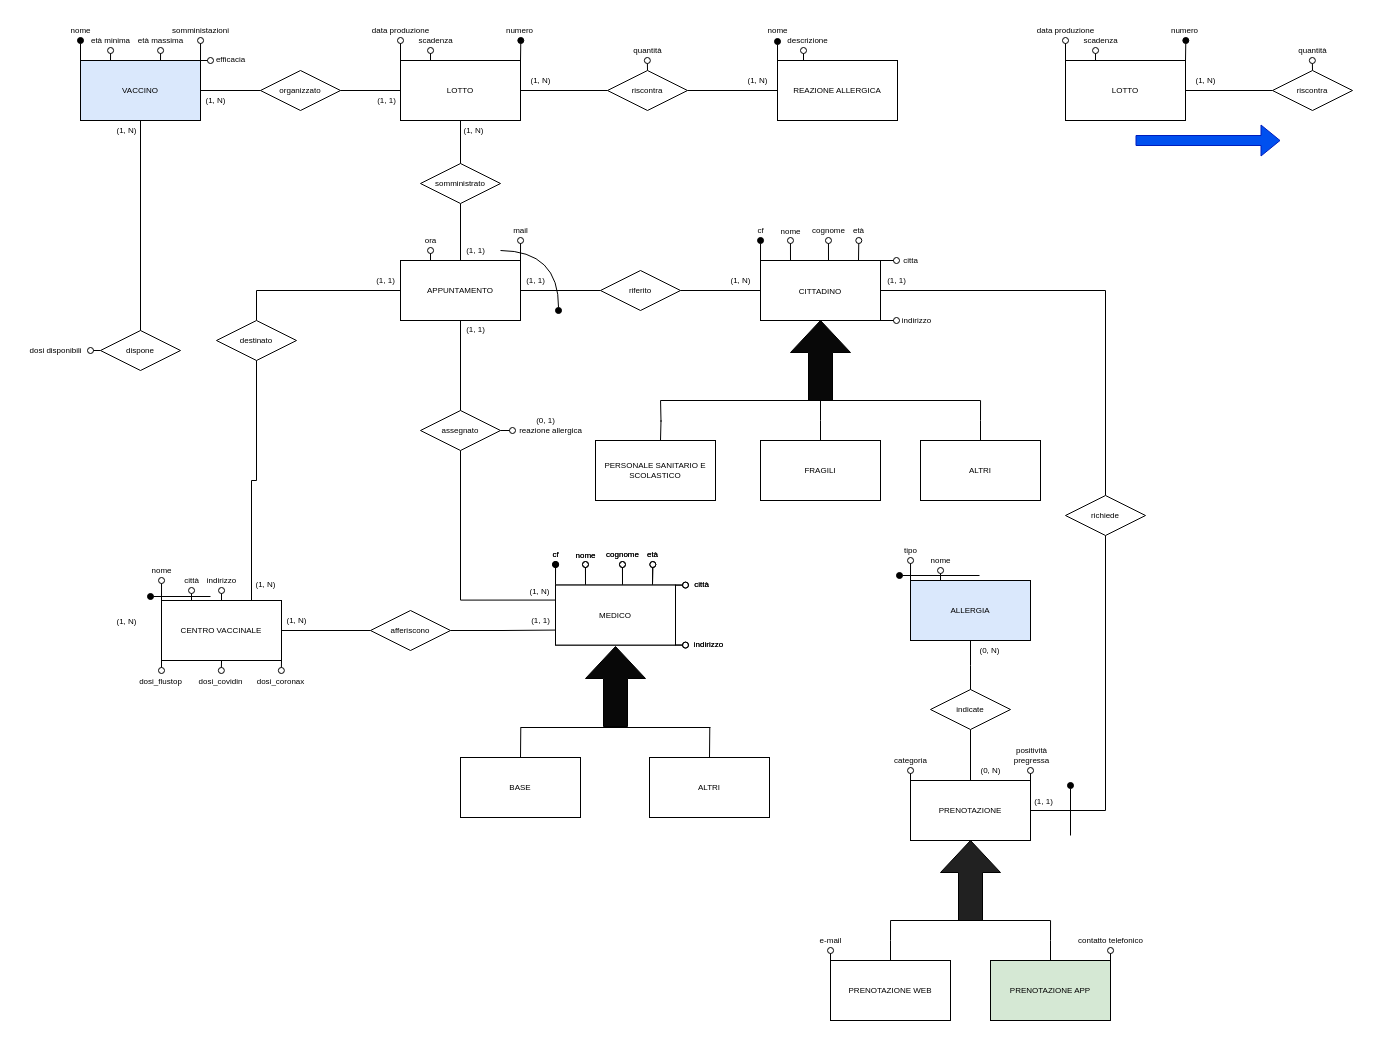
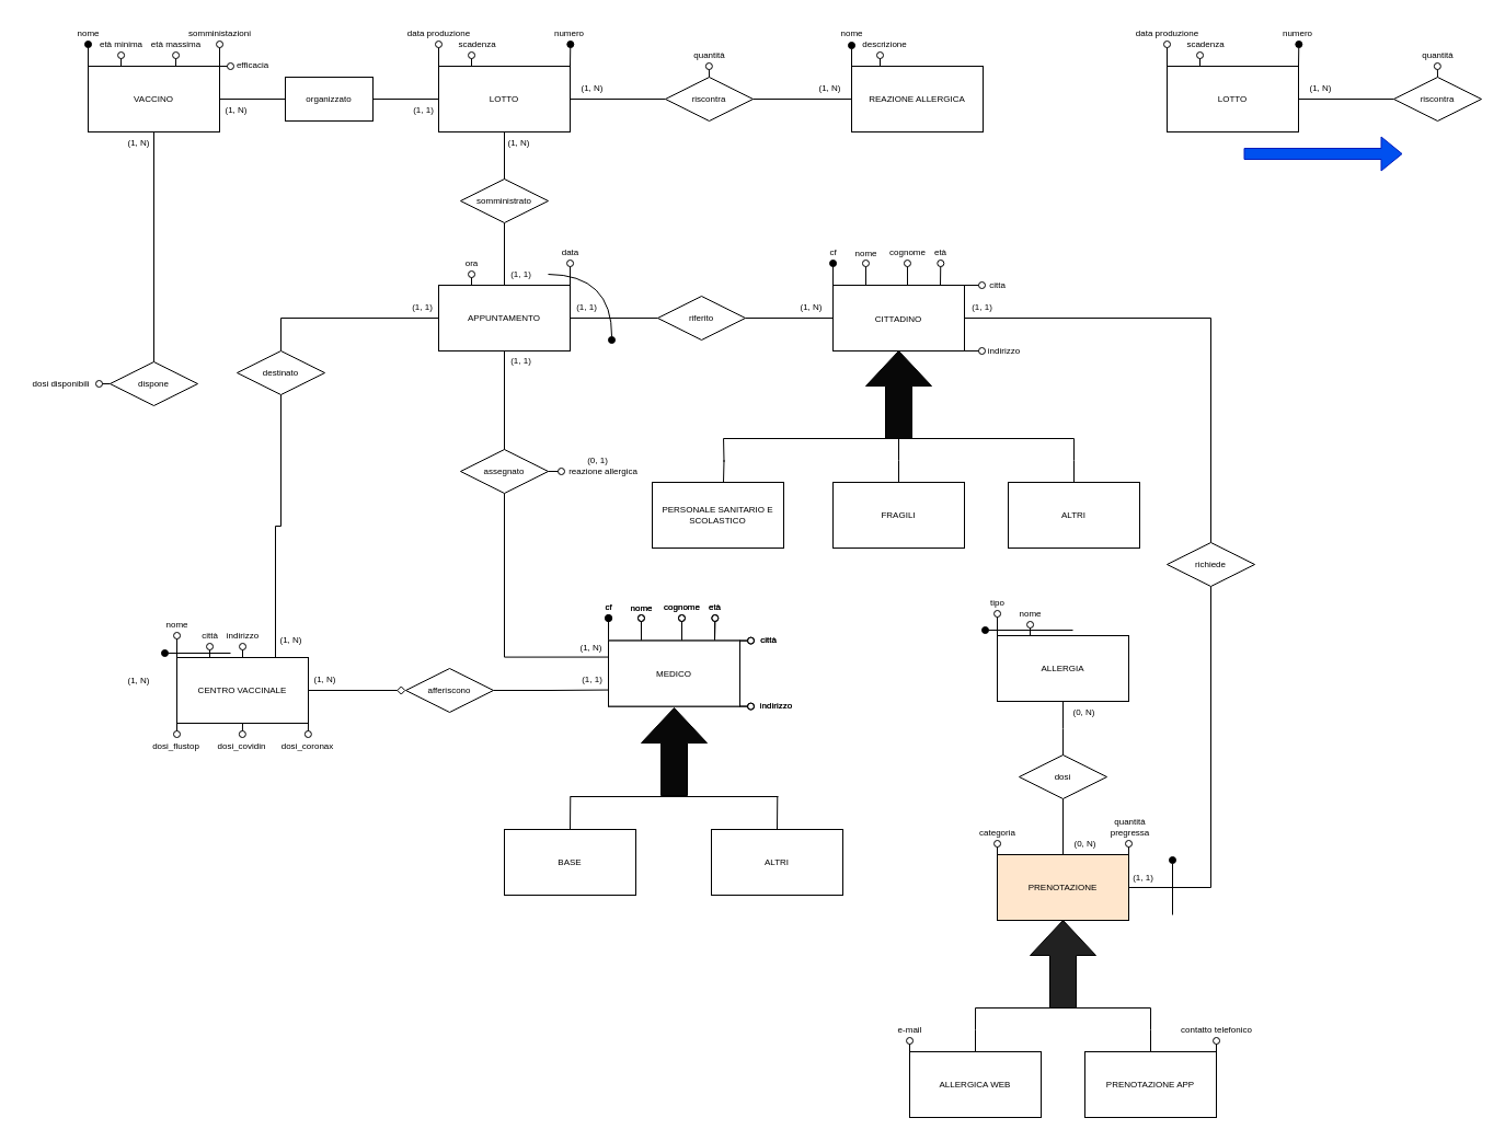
- <mxCell id="96" value="VACCINO" style="whiteSpace=wrap;html=1;fontSize=8;fillColor=#dae8fc;" parent="90" vertex="1"><mxGeometry x="20" y="40" width="120" height="60" as="geometry" /></mxCell>
+ <mxCell id="96" value="VACCINO" style="whiteSpace=wrap;html=1;fontSize=8;" parent="90" vertex="1"><mxGeometry x="20" y="40" width="120" height="60" as="geometry" /></mxCell>
- <mxCell id="87" value="organizzato" style="rhombus;whiteSpace=wrap;html=1;fontSize=8;" parent="1" vertex="1"><mxGeometry x="260" y="70" width="80" height="40" as="geometry" /></mxCell>
+ <mxCell id="87" value="organizzato" style="whiteSpace=wrap;html=1;fontSize=8;rounded=0;" parent="1" vertex="1"><mxGeometry x="260" y="70" width="80" height="40" as="geometry" /></mxCell>
- <mxCell id="29" value="mail" style="text;html=1;align=center;verticalAlign=middle;resizable=0;points=[];autosize=1;strokeColor=none;fontSize=8;" parent="1" vertex="1"><mxGeometry x="505" y="220" width="30" height="20" as="geometry" /></mxCell>
+ <mxCell id="29" value="data" style="text;html=1;align=center;verticalAlign=middle;resizable=0;points=[];autosize=1;strokeColor=none;fontSize=8;" parent="1" vertex="1"><mxGeometry x="505" y="220" width="30" height="20" as="geometry" /></mxCell>
- <mxCell id="82" value="ALLERGIA" style="whiteSpace=wrap;html=1;fontSize=8;fillColor=#dae8fc;" parent="79" vertex="1"><mxGeometry x="15" y="40" width="120" height="60" as="geometry" /></mxCell>
+ <mxCell id="82" value="ALLERGIA" style="whiteSpace=wrap;html=1;fontSize=8;" parent="79" vertex="1"><mxGeometry x="15" y="40" width="120" height="60" as="geometry" /></mxCell>
- <mxCell id="4" style="edgeStyle=orthogonalEdgeStyle;rounded=0;orthogonalLoop=1;jettySize=auto;html=1;exitX=1;exitY=0.5;exitDx=0;exitDy=0;entryX=0;entryY=0.5;entryDx=0;entryDy=0;endArrow=none;endFill=0;" parent="1" source="150" target="3" edge="1"><mxGeometry x="-150" y="120" as="geometry" /></mxCell>
+ <mxCell id="4" style="edgeStyle=orthogonalEdgeStyle;rounded=0;orthogonalLoop=1;jettySize=auto;html=1;exitX=1;exitY=0.5;exitDx=0;exitDy=0;entryX=0;entryY=0.5;entryDx=0;entryDy=0;endArrow=diamond;endFill=0;" parent="1" source="150" target="3" edge="1"><mxGeometry x="-150" y="120" as="geometry" /></mxCell>
- <mxCell id="51" value="indicate" style="rhombus;whiteSpace=wrap;html=1;fontSize=8;" parent="1" vertex="1"><mxGeometry x="930" y="689" width="80" height="40" as="geometry" /></mxCell>
+ <mxCell id="51" value="dosi" style="rhombus;whiteSpace=wrap;html=1;fontSize=8;" parent="1" vertex="1"><mxGeometry x="930" y="689" width="80" height="40" as="geometry" /></mxCell>
- <mxCell id="47" value="positività &lt;br&gt;pregressa" style="text;html=1;align=center;verticalAlign=middle;resizable=0;points=[];autosize=1;strokeColor=none;fontSize=8;" parent="31" vertex="1"><mxGeometry x="196" y="-10" width="50" height="30" as="geometry" /></mxCell>
+ <mxCell id="47" value="quantità &lt;br&gt;pregressa" style="text;html=1;align=center;verticalAlign=middle;resizable=0;points=[];autosize=1;strokeColor=none;fontSize=8;" parent="31" vertex="1"><mxGeometry x="196" y="-10" width="50" height="30" as="geometry" /></mxCell>
- <mxCell id="33" value="PRENOTAZIONE" style="whiteSpace=wrap;html=1;fontSize=8;" parent="31" vertex="1"><mxGeometry x="100" y="30" width="120" height="60" as="geometry" /></mxCell>
+ <mxCell id="33" value="PRENOTAZIONE" style="whiteSpace=wrap;html=1;fontSize=8;fillColor=#ffe6cc;" parent="31" vertex="1"><mxGeometry x="100" y="30" width="120" height="60" as="geometry" /></mxCell>
- <mxCell id="38" value="PRENOTAZIONE WEB" style="whiteSpace=wrap;html=1;fontSize=8;" parent="31" vertex="1"><mxGeometry x="20" y="210" width="120" height="60" as="geometry" /></mxCell>
+ <mxCell id="38" value="ALLERGICA WEB" style="whiteSpace=wrap;html=1;fontSize=8;" parent="31" vertex="1"><mxGeometry x="20" y="210" width="120" height="60" as="geometry" /></mxCell>
- <mxCell id="41" value="PRENOTAZIONE APP" style="whiteSpace=wrap;html=1;fontSize=8;fillColor=#d5e8d4;" parent="31" vertex="1"><mxGeometry x="180" y="210" width="120" height="60" as="geometry" /></mxCell>
+ <mxCell id="41" value="PRENOTAZIONE APP" style="whiteSpace=wrap;html=1;fontSize=8;" parent="31" vertex="1"><mxGeometry x="180" y="210" width="120" height="60" as="geometry" /></mxCell>
